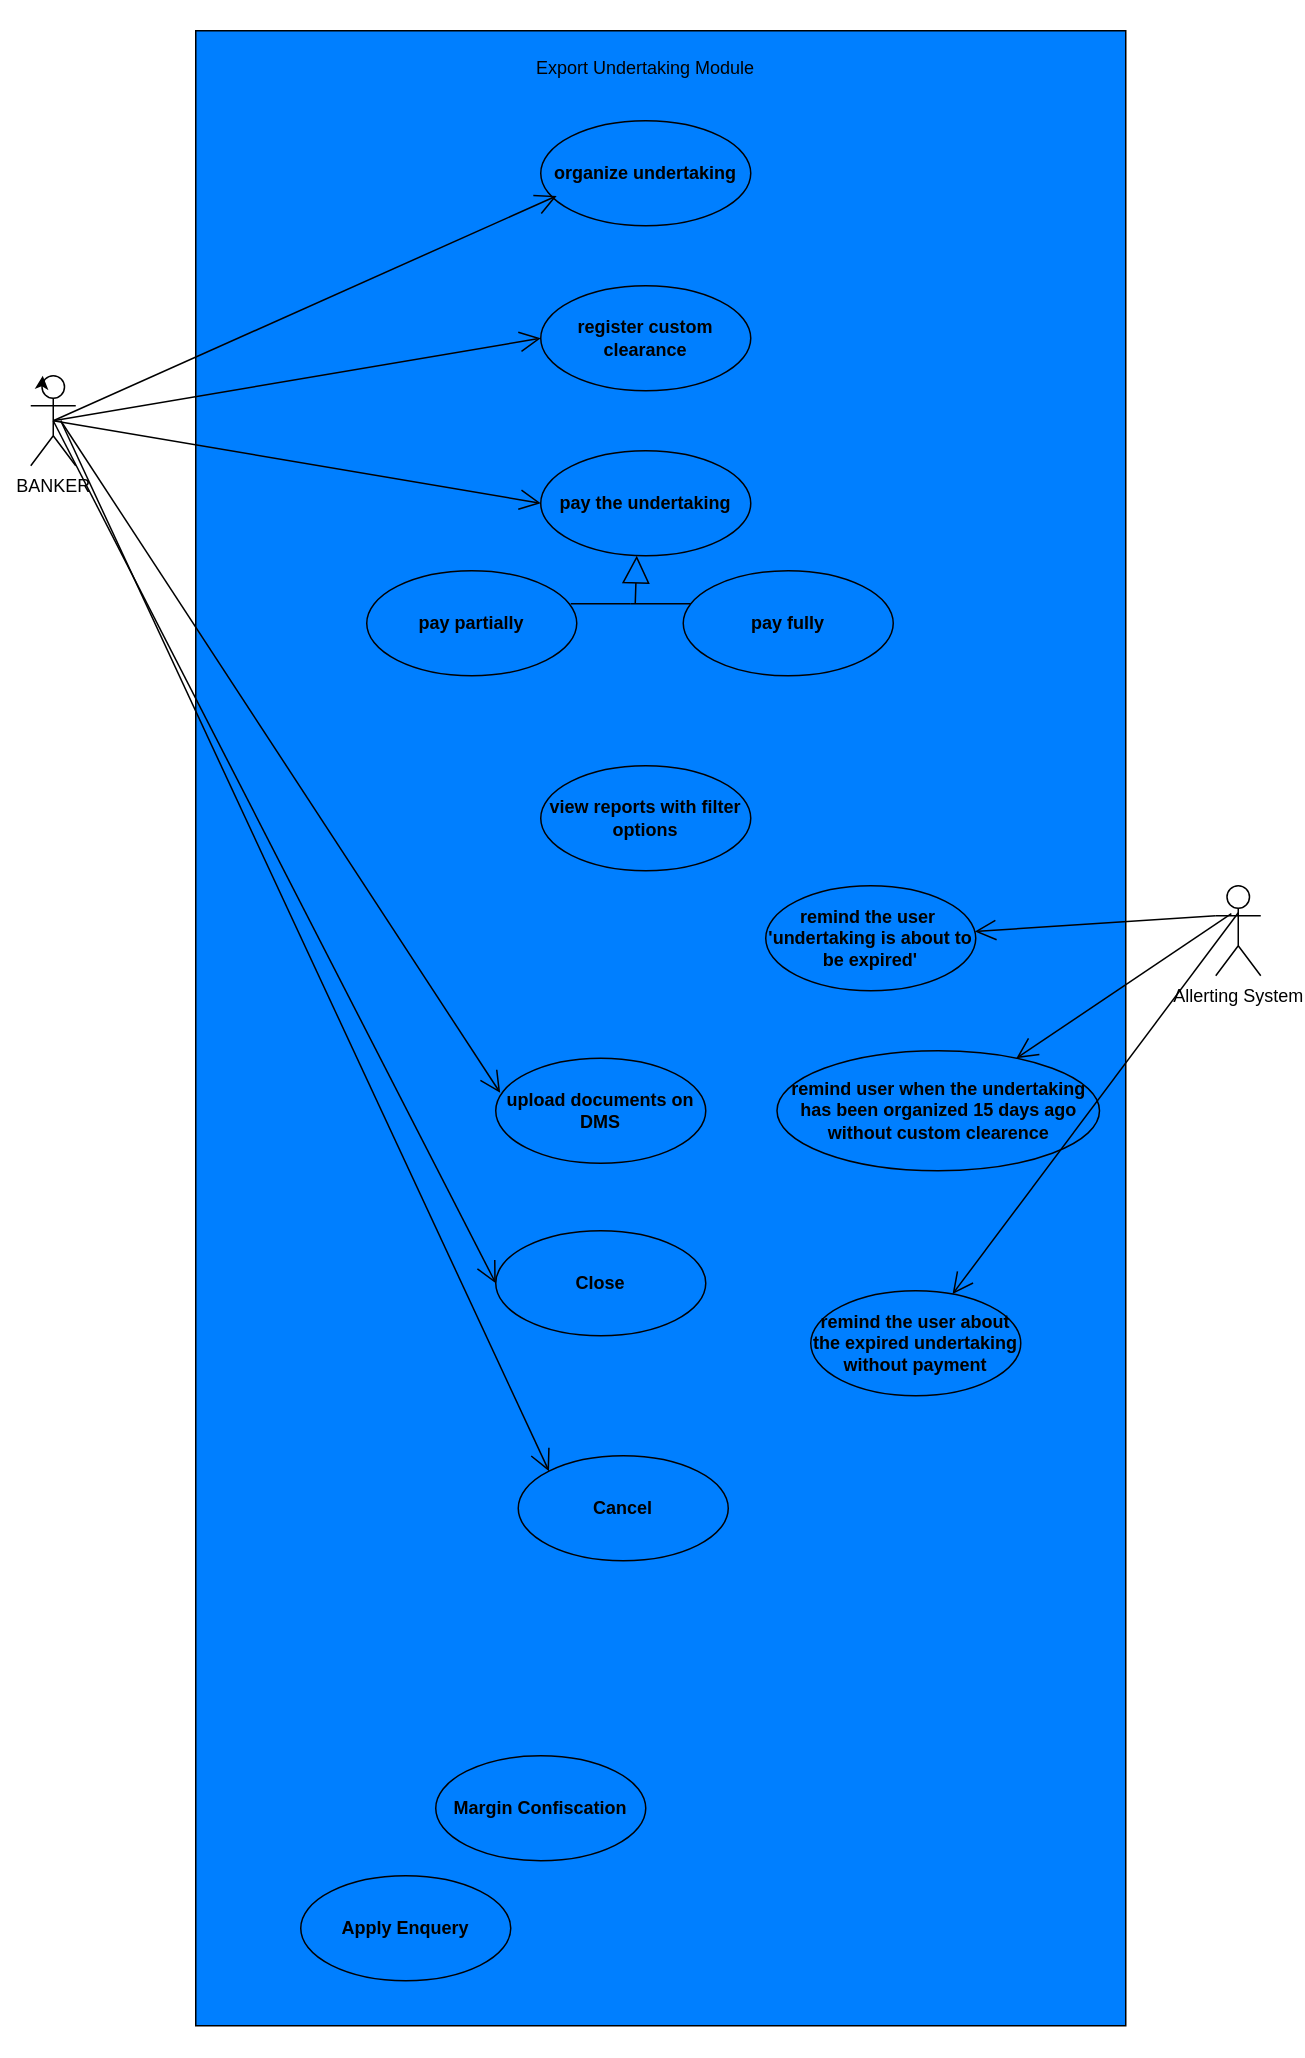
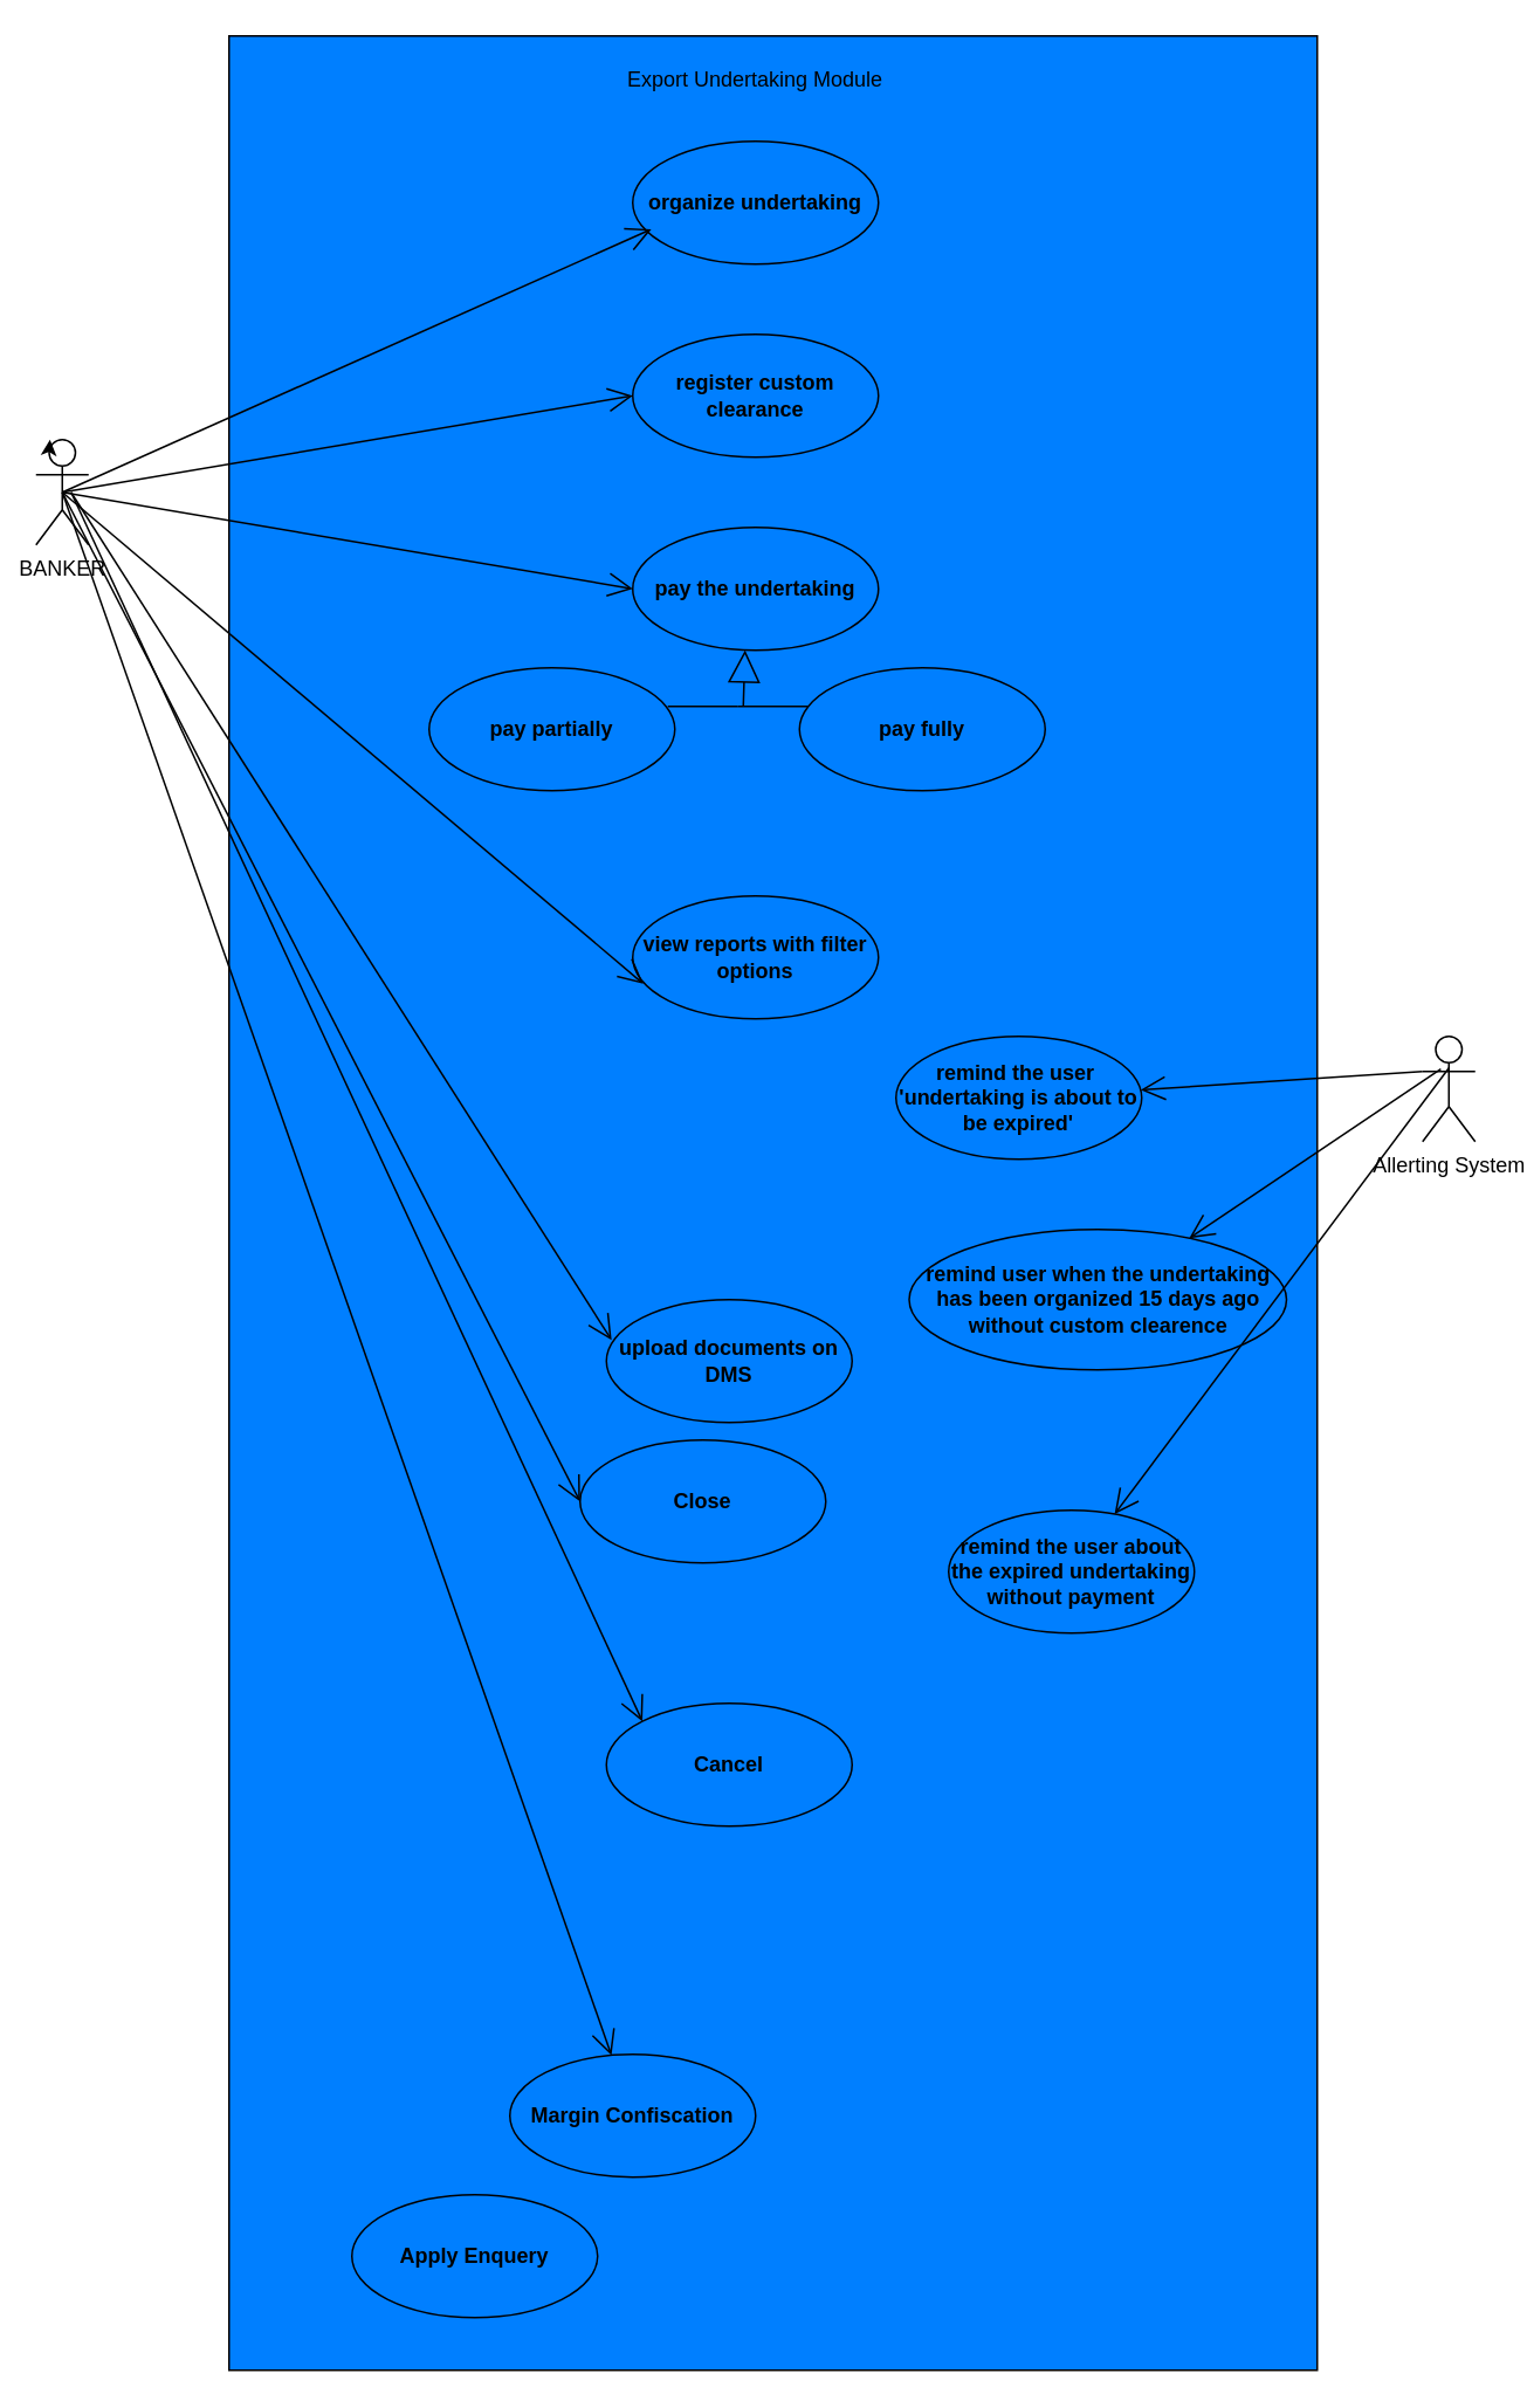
+ <mxCell id="13" value="" style="endArrow=open;endFill=1;endSize=12;html=1;rounded=0;entryX=0.043;entryY=0.714;entryDx=0;entryDy=0;entryPerimeter=0;exitX=0.5;exitY=0.5;exitDx=0;exitDy=0;exitPerimeter=0;" parent="1" target="8" edge="1" source="10"><mxGeometry width="160" relative="1" as="geometry"><mxPoint x="60" y="289.5" as="sourcePoint" /><mxPoint x="220" y="289.5" as="targetPoint" /></mxGeometry></mxCell>
+ <mxCell id="32" value="" style="endArrow=open;endFill=1;endSize=12;html=1;rounded=0;exitX=0.5;exitY=0.5;exitDx=0;exitDy=0;exitPerimeter=0;" edge="1" parent="1" source="10" target="31"><mxGeometry width="160" relative="1" as="geometry"><mxPoint x="60" y="290" as="sourcePoint" /><mxPoint x="510" y="820" as="targetPoint" /></mxGeometry></mxCell>
- <mxCell id="21" value="&lt;h4&gt;upload documents on DMS&lt;/h4&gt;" style="ellipse;whiteSpace=wrap;html=1;fillColor=#007FFF;" parent="1" vertex="1"><mxGeometry x="330" y="705" width="140" height="70" as="geometry" /></mxCell>
+ <mxCell id="21" value="&lt;h4&gt;upload documents on DMS&lt;/h4&gt;" style="ellipse;whiteSpace=wrap;html=1;fillColor=#007FFF;" parent="1" vertex="1"><mxGeometry x="345" y="740" width="140" height="70" as="geometry" /></mxCell>
